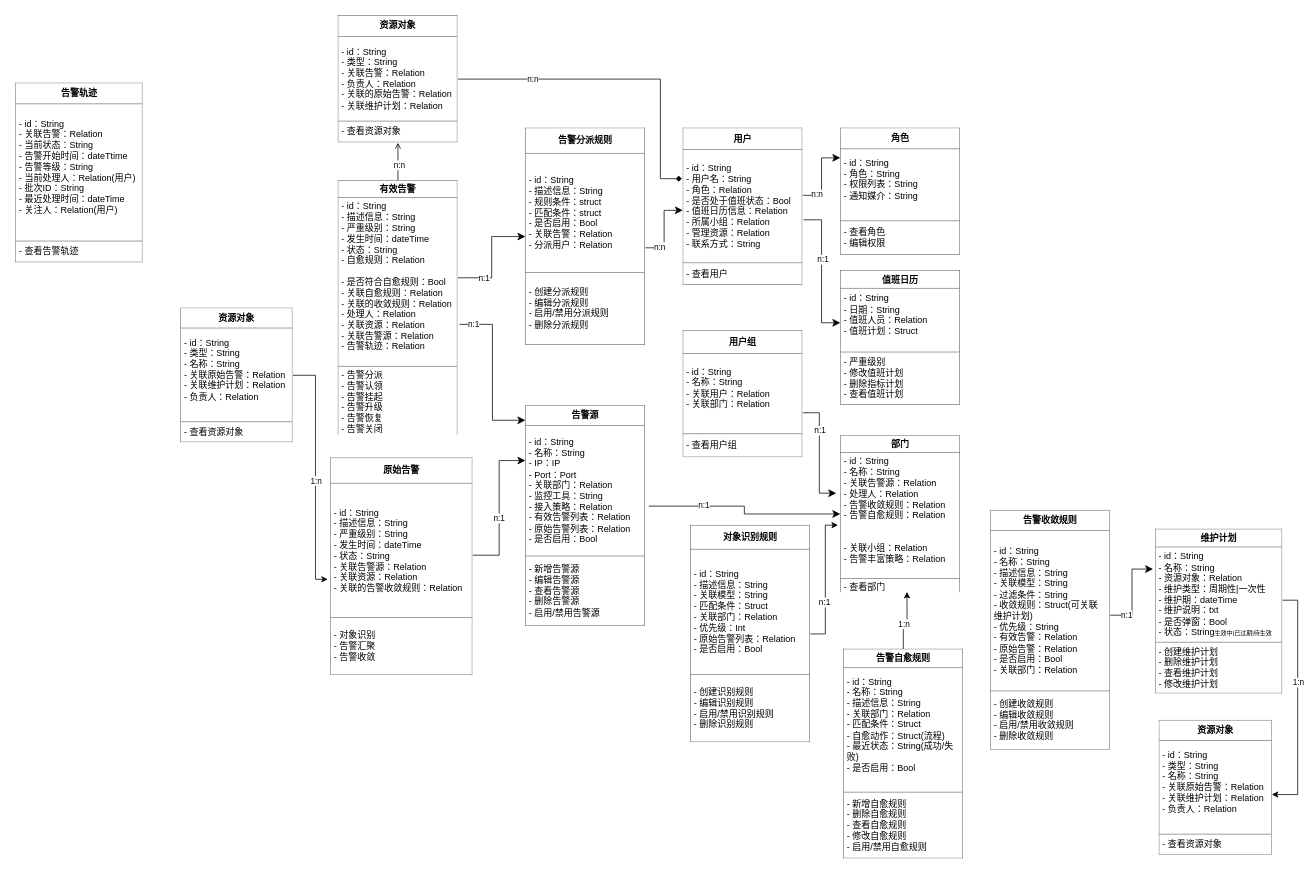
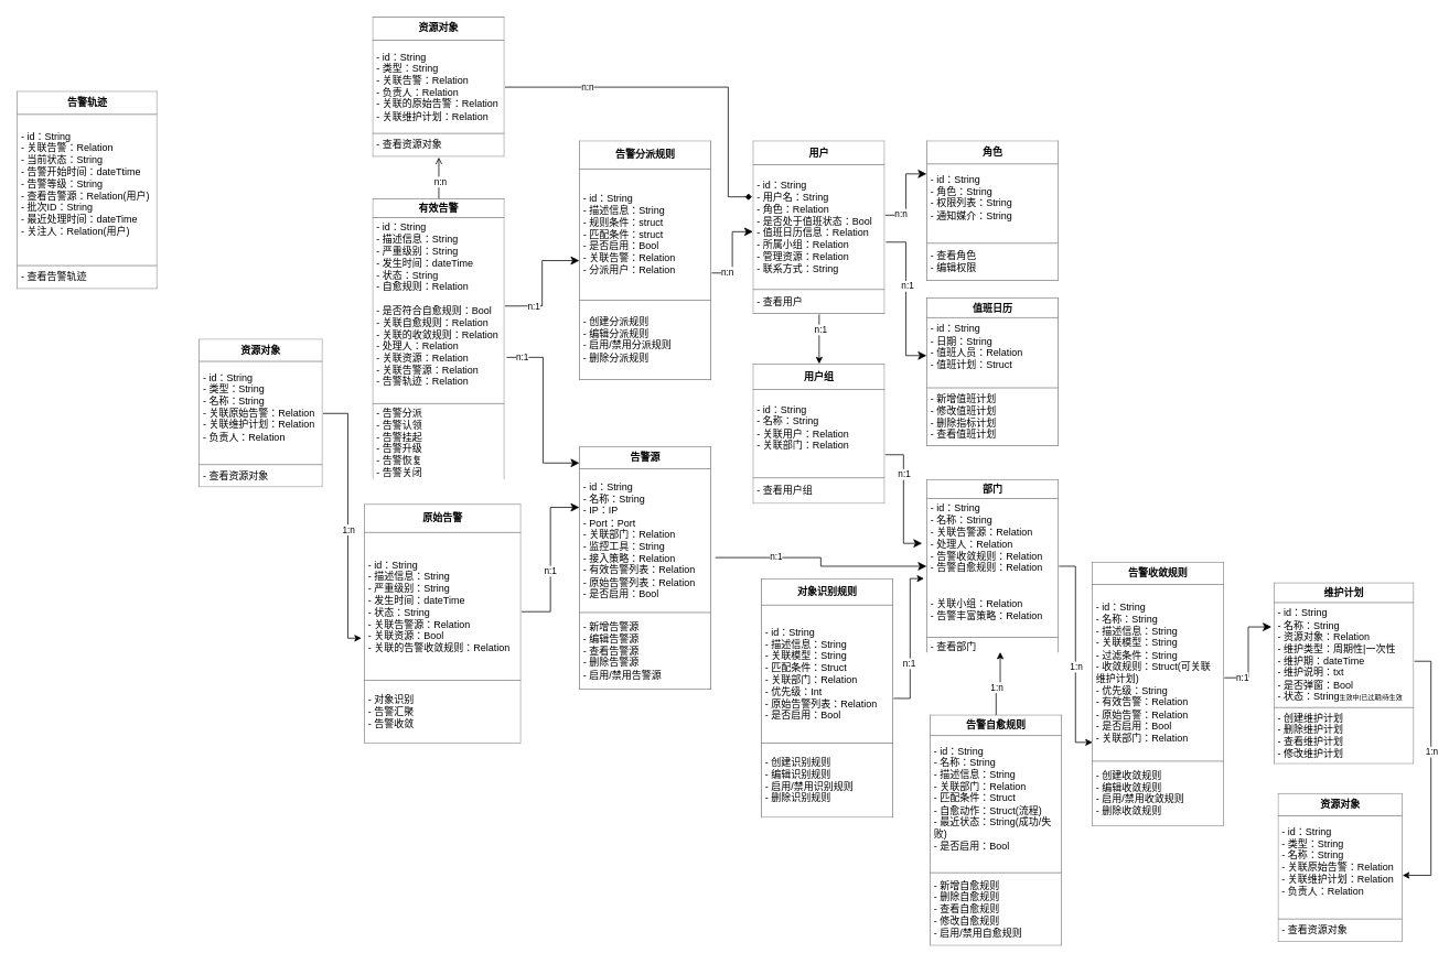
- <mxCell id="34" value="&lt;table border=&quot;1&quot; width=&quot;100%&quot; height=&quot;100%&quot; cellpadding=&quot;4&quot; style=&quot;width:100%;height:100%;border-collapse:collapse;&quot;&gt;&lt;tbody&gt;&lt;tr&gt;&lt;th align=&quot;center&quot;&gt;告警轨迹&lt;/th&gt;&lt;/tr&gt;&lt;tr&gt;&lt;td&gt;- id：String&lt;br&gt;- 关联告警：Relation&lt;br&gt;- 当前状态：String&lt;br&gt;- 告警开始时间：dateTtime&lt;br&gt;- 告警等级：String&lt;br&gt;- 当前处理人：Relation(用户)&lt;br&gt;- 批次ID：String&lt;br&gt;- 最近处理时间：dateTime&lt;br&gt;- 关注人：Relation(用户)&lt;br&gt;&lt;br&gt;&lt;/td&gt;&lt;/tr&gt;&lt;tr&gt;&lt;td&gt;- 查看告警轨迹&lt;/td&gt;&lt;/tr&gt;&lt;/tbody&gt;&lt;/table&gt;" style="text;html=1;whiteSpace=wrap;strokeColor=none;fillColor=none;overflow=fill;" parent="1" vertex="1"><mxGeometry x="20" width="170" height="240" as="geometry" y="110" /></mxCell>
+ <mxCell id="34" value="&lt;table border=&quot;1&quot; width=&quot;100%&quot; height=&quot;100%&quot; cellpadding=&quot;4&quot; style=&quot;width:100%;height:100%;border-collapse:collapse;&quot;&gt;&lt;tbody&gt;&lt;tr&gt;&lt;th align=&quot;center&quot;&gt;告警轨迹&lt;/th&gt;&lt;/tr&gt;&lt;tr&gt;&lt;td&gt;- id：String&lt;br&gt;- 关联告警：Relation&lt;br&gt;- 当前状态：String&lt;br&gt;- 告警开始时间：dateTtime&lt;br&gt;- 告警等级：String&lt;br&gt;- 查看告警源：Relation(用户)&lt;br&gt;- 批次ID：String&lt;br&gt;- 最近处理时间：dateTime&lt;br&gt;- 关注人：Relation(用户)&lt;br&gt;&lt;br&gt;&lt;/td&gt;&lt;/tr&gt;&lt;tr&gt;&lt;td&gt;- 查看告警轨迹&lt;/td&gt;&lt;/tr&gt;&lt;/tbody&gt;&lt;/table&gt;" style="text;html=1;whiteSpace=wrap;strokeColor=none;fillColor=none;overflow=fill;" parent="1" vertex="1"><mxGeometry x="20" width="170" height="240" as="geometry" y="110" /></mxCell>
+ <mxCell id="8" value="" style="edgeStyle=orthogonalEdgeStyle;rounded=0;orthogonalLoop=1;jettySize=auto;html=1;" parent="1" source="10" target="19" edge="1"><mxGeometry relative="1" as="geometry" /></mxCell>
+ <mxCell id="9" value="n:1" style="edgeLabel;html=1;align=center;verticalAlign=middle;resizable=0;points=[];" parent="8" vertex="1" connectable="0"><mxGeometry x="-0.397" y="1" relative="1" as="geometry"><mxPoint as="offset" /></mxGeometry></mxCell>
- <mxCell id="16" value="&lt;table border=&quot;1&quot; width=&quot;100%&quot; height=&quot;100%&quot; cellpadding=&quot;4&quot; style=&quot;width:100%;height:100%;border-collapse:collapse;&quot;&gt;&lt;tbody&gt;&lt;tr&gt;&lt;th align=&quot;center&quot;&gt;值班日历&lt;/th&gt;&lt;/tr&gt;&lt;tr&gt;&lt;td&gt;- id：String&lt;br&gt;- 日期：String&lt;br&gt;- 值班人员：Relation&lt;br&gt;- 值班计划：Struct&lt;br&gt;&lt;br&gt;&lt;/td&gt;&lt;/tr&gt;&lt;tr&gt;&lt;td&gt;- 严重级别&lt;br&gt;- 修改值班计划&lt;br&gt;- 删除指标计划&lt;br&gt;- 查看值班计划&lt;/td&gt;&lt;/tr&gt;&lt;/tbody&gt;&lt;/table&gt;" style="text;html=1;whiteSpace=wrap;strokeColor=none;fillColor=none;overflow=fill;" parent="1" vertex="1"><mxGeometry x="1120" y="360" width="160" height="180" as="geometry" /></mxCell>
+ <mxCell id="16" value="&lt;table border=&quot;1&quot; width=&quot;100%&quot; height=&quot;100%&quot; cellpadding=&quot;4&quot; style=&quot;width:100%;height:100%;border-collapse:collapse;&quot;&gt;&lt;tbody&gt;&lt;tr&gt;&lt;th align=&quot;center&quot;&gt;值班日历&lt;/th&gt;&lt;/tr&gt;&lt;tr&gt;&lt;td&gt;- id：String&lt;br&gt;- 日期：String&lt;br&gt;- 值班人员：Relation&lt;br&gt;- 值班计划：Struct&lt;br&gt;&lt;br&gt;&lt;/td&gt;&lt;/tr&gt;&lt;tr&gt;&lt;td&gt;- 新增值班计划&lt;br&gt;- 修改值班计划&lt;br&gt;- 删除指标计划&lt;br&gt;- 查看值班计划&lt;/td&gt;&lt;/tr&gt;&lt;/tbody&gt;&lt;/table&gt;" style="text;html=1;whiteSpace=wrap;strokeColor=none;fillColor=none;overflow=fill;" parent="1" vertex="1"><mxGeometry x="1120" y="360" width="160" height="180" as="geometry" /></mxCell>
- <mxCell id="25" value="&lt;table border=&quot;1&quot; width=&quot;100%&quot; height=&quot;100%&quot; cellpadding=&quot;4&quot; style=&quot;width:100%;height:100%;border-collapse:collapse;&quot;&gt;&lt;tbody&gt;&lt;tr&gt;&lt;th align=&quot;center&quot;&gt;原始告警&lt;/th&gt;&lt;/tr&gt;&lt;tr&gt;&lt;td&gt;- id：String&lt;br&gt;- 描述信息：String&lt;br&gt;- 严重级别：String&lt;br&gt;- 发生时间：dateTime&lt;br&gt;- 状态：String&lt;br&gt;- 关联告警源：Relation&lt;br&gt;- 关联资源：Relation&lt;br&gt;- 关联的告警收敛规则：Relation&lt;br&gt;&lt;/td&gt;&lt;/tr&gt;&lt;tr&gt;&lt;td&gt;- 对象识别&lt;br&gt;- 告警汇聚&lt;br&gt;- 告警收敛&lt;/td&gt;&lt;/tr&gt;&lt;/tbody&gt;&lt;/table&gt;" style="text;html=1;whiteSpace=wrap;strokeColor=none;fillColor=none;overflow=fill;" parent="1" vertex="1"><mxGeometry x="440" y="610" width="190" height="290" as="geometry" /></mxCell>
+ <mxCell id="25" value="&lt;table border=&quot;1&quot; width=&quot;100%&quot; height=&quot;100%&quot; cellpadding=&quot;4&quot; style=&quot;width:100%;height:100%;border-collapse:collapse;&quot;&gt;&lt;tbody&gt;&lt;tr&gt;&lt;th align=&quot;center&quot;&gt;原始告警&lt;/th&gt;&lt;/tr&gt;&lt;tr&gt;&lt;td&gt;- id：String&lt;br&gt;- 描述信息：String&lt;br&gt;- 严重级别：String&lt;br&gt;- 发生时间：dateTime&lt;br&gt;- 状态：String&lt;br&gt;- 关联告警源：Relation&lt;br&gt;- 关联资源：Bool&lt;br&gt;- 关联的告警收敛规则：Relation&lt;br&gt;&lt;/td&gt;&lt;/tr&gt;&lt;tr&gt;&lt;td&gt;- 对象识别&lt;br&gt;- 告警汇聚&lt;br&gt;- 告警收敛&lt;/td&gt;&lt;/tr&gt;&lt;/tbody&gt;&lt;/table&gt;" style="text;html=1;whiteSpace=wrap;strokeColor=none;fillColor=none;overflow=fill;" parent="1" vertex="1"><mxGeometry x="440" y="610" width="190" height="290" as="geometry" /></mxCell>
+ <mxCell id="48" style="edgeStyle=orthogonalEdgeStyle;rounded=0;orthogonalLoop=1;jettySize=auto;html=1;entryX=0.003;entryY=0.682;entryDx=0;entryDy=0;entryPerimeter=0;" edge="1" parent="1" source="26" target="41"><mxGeometry relative="1" as="geometry" /></mxCell>
+ <mxCell id="49" value="1:n" style="edgeLabel;html=1;align=center;verticalAlign=middle;resizable=0;points=[];" vertex="1" connectable="0" parent="48"><mxGeometry x="0.11" relative="1" as="geometry"><mxPoint as="offset" /></mxGeometry></mxCell>
